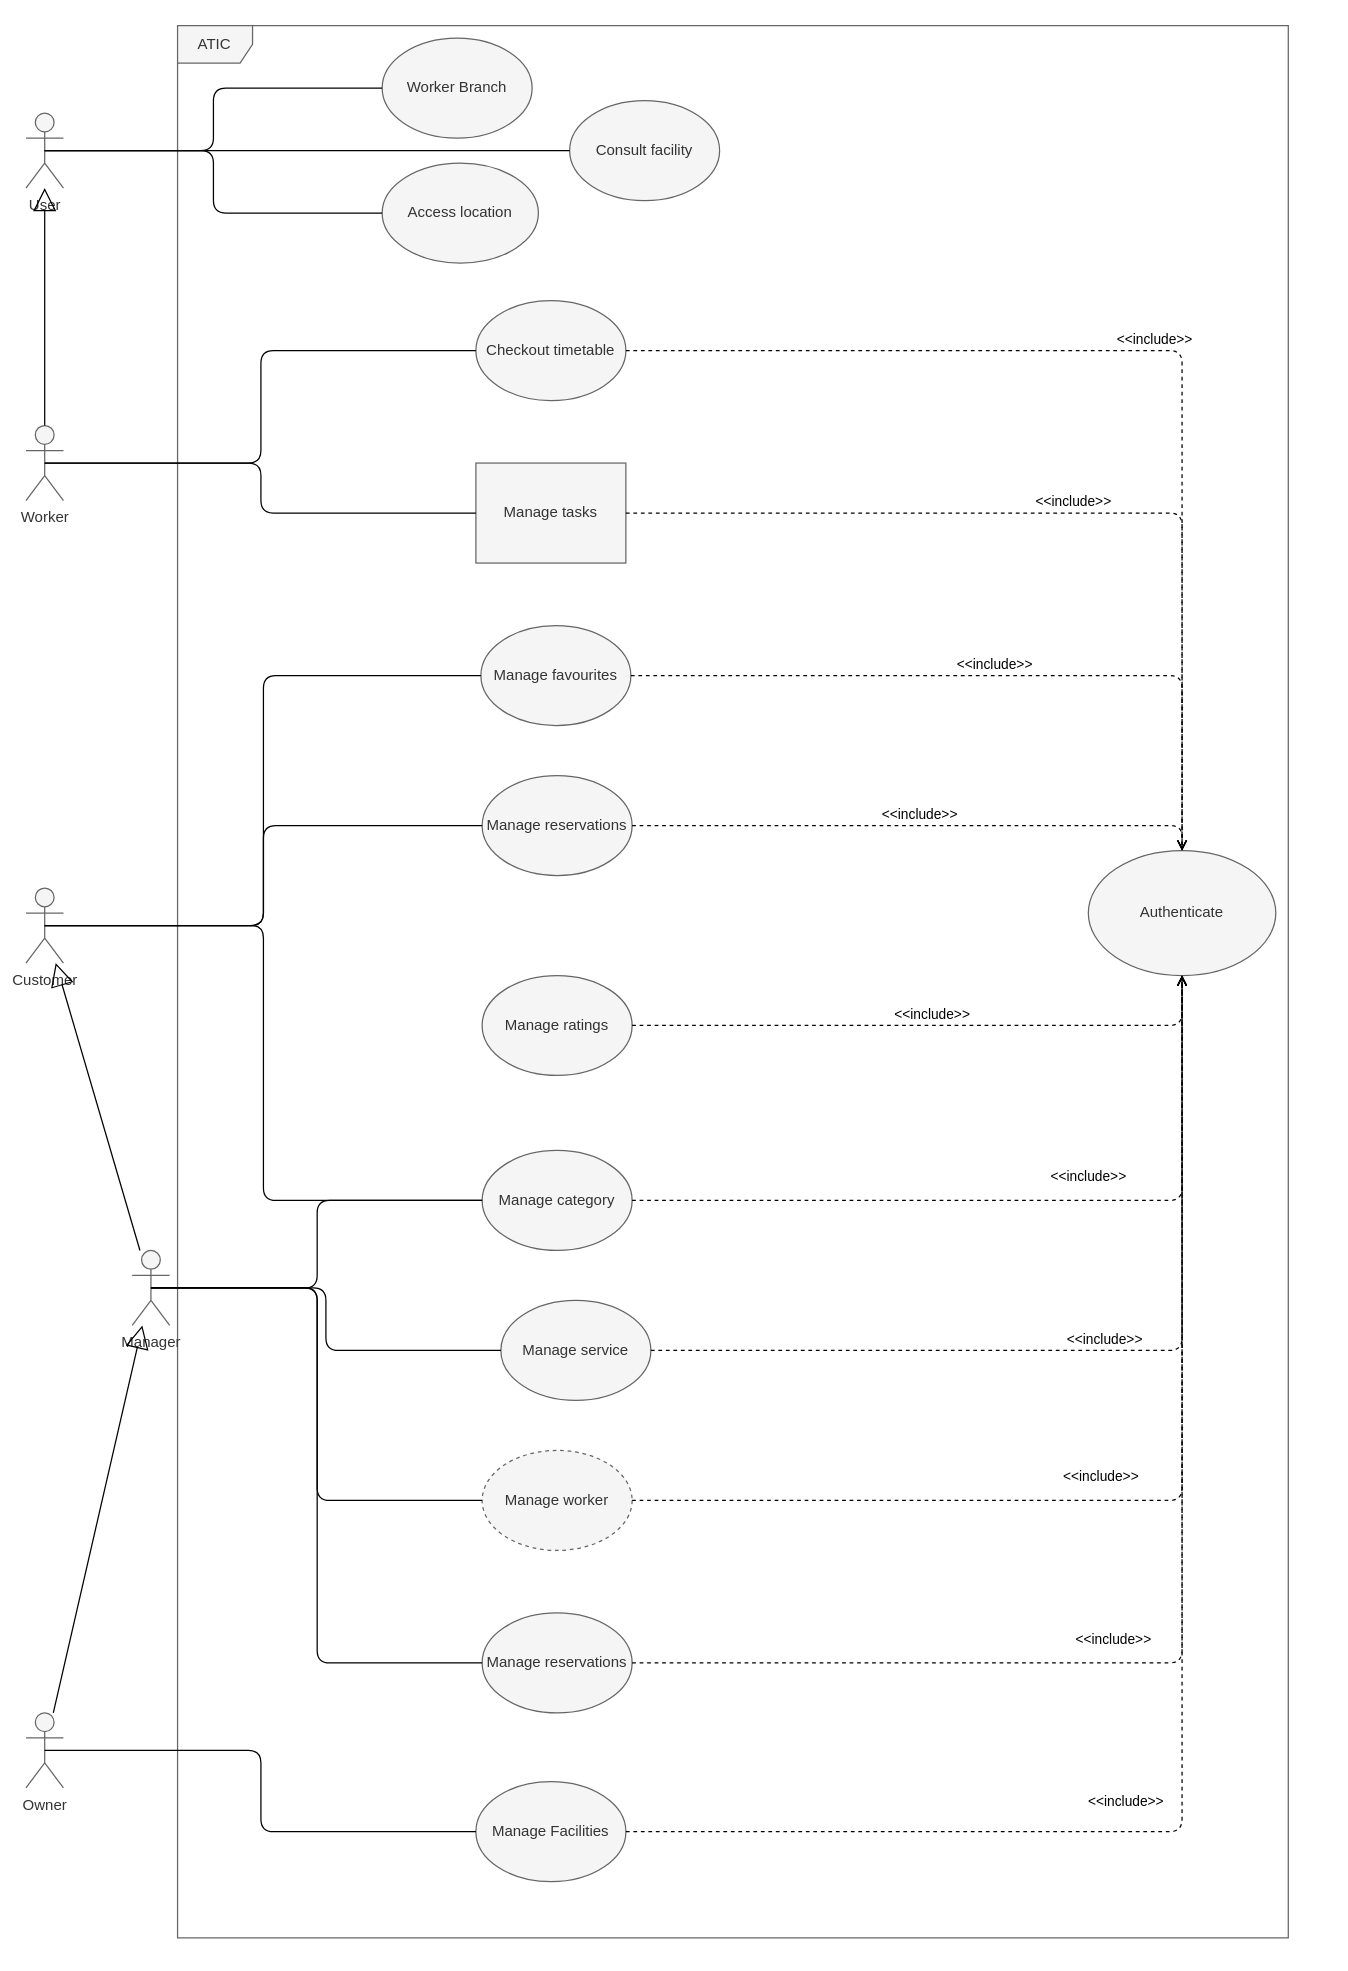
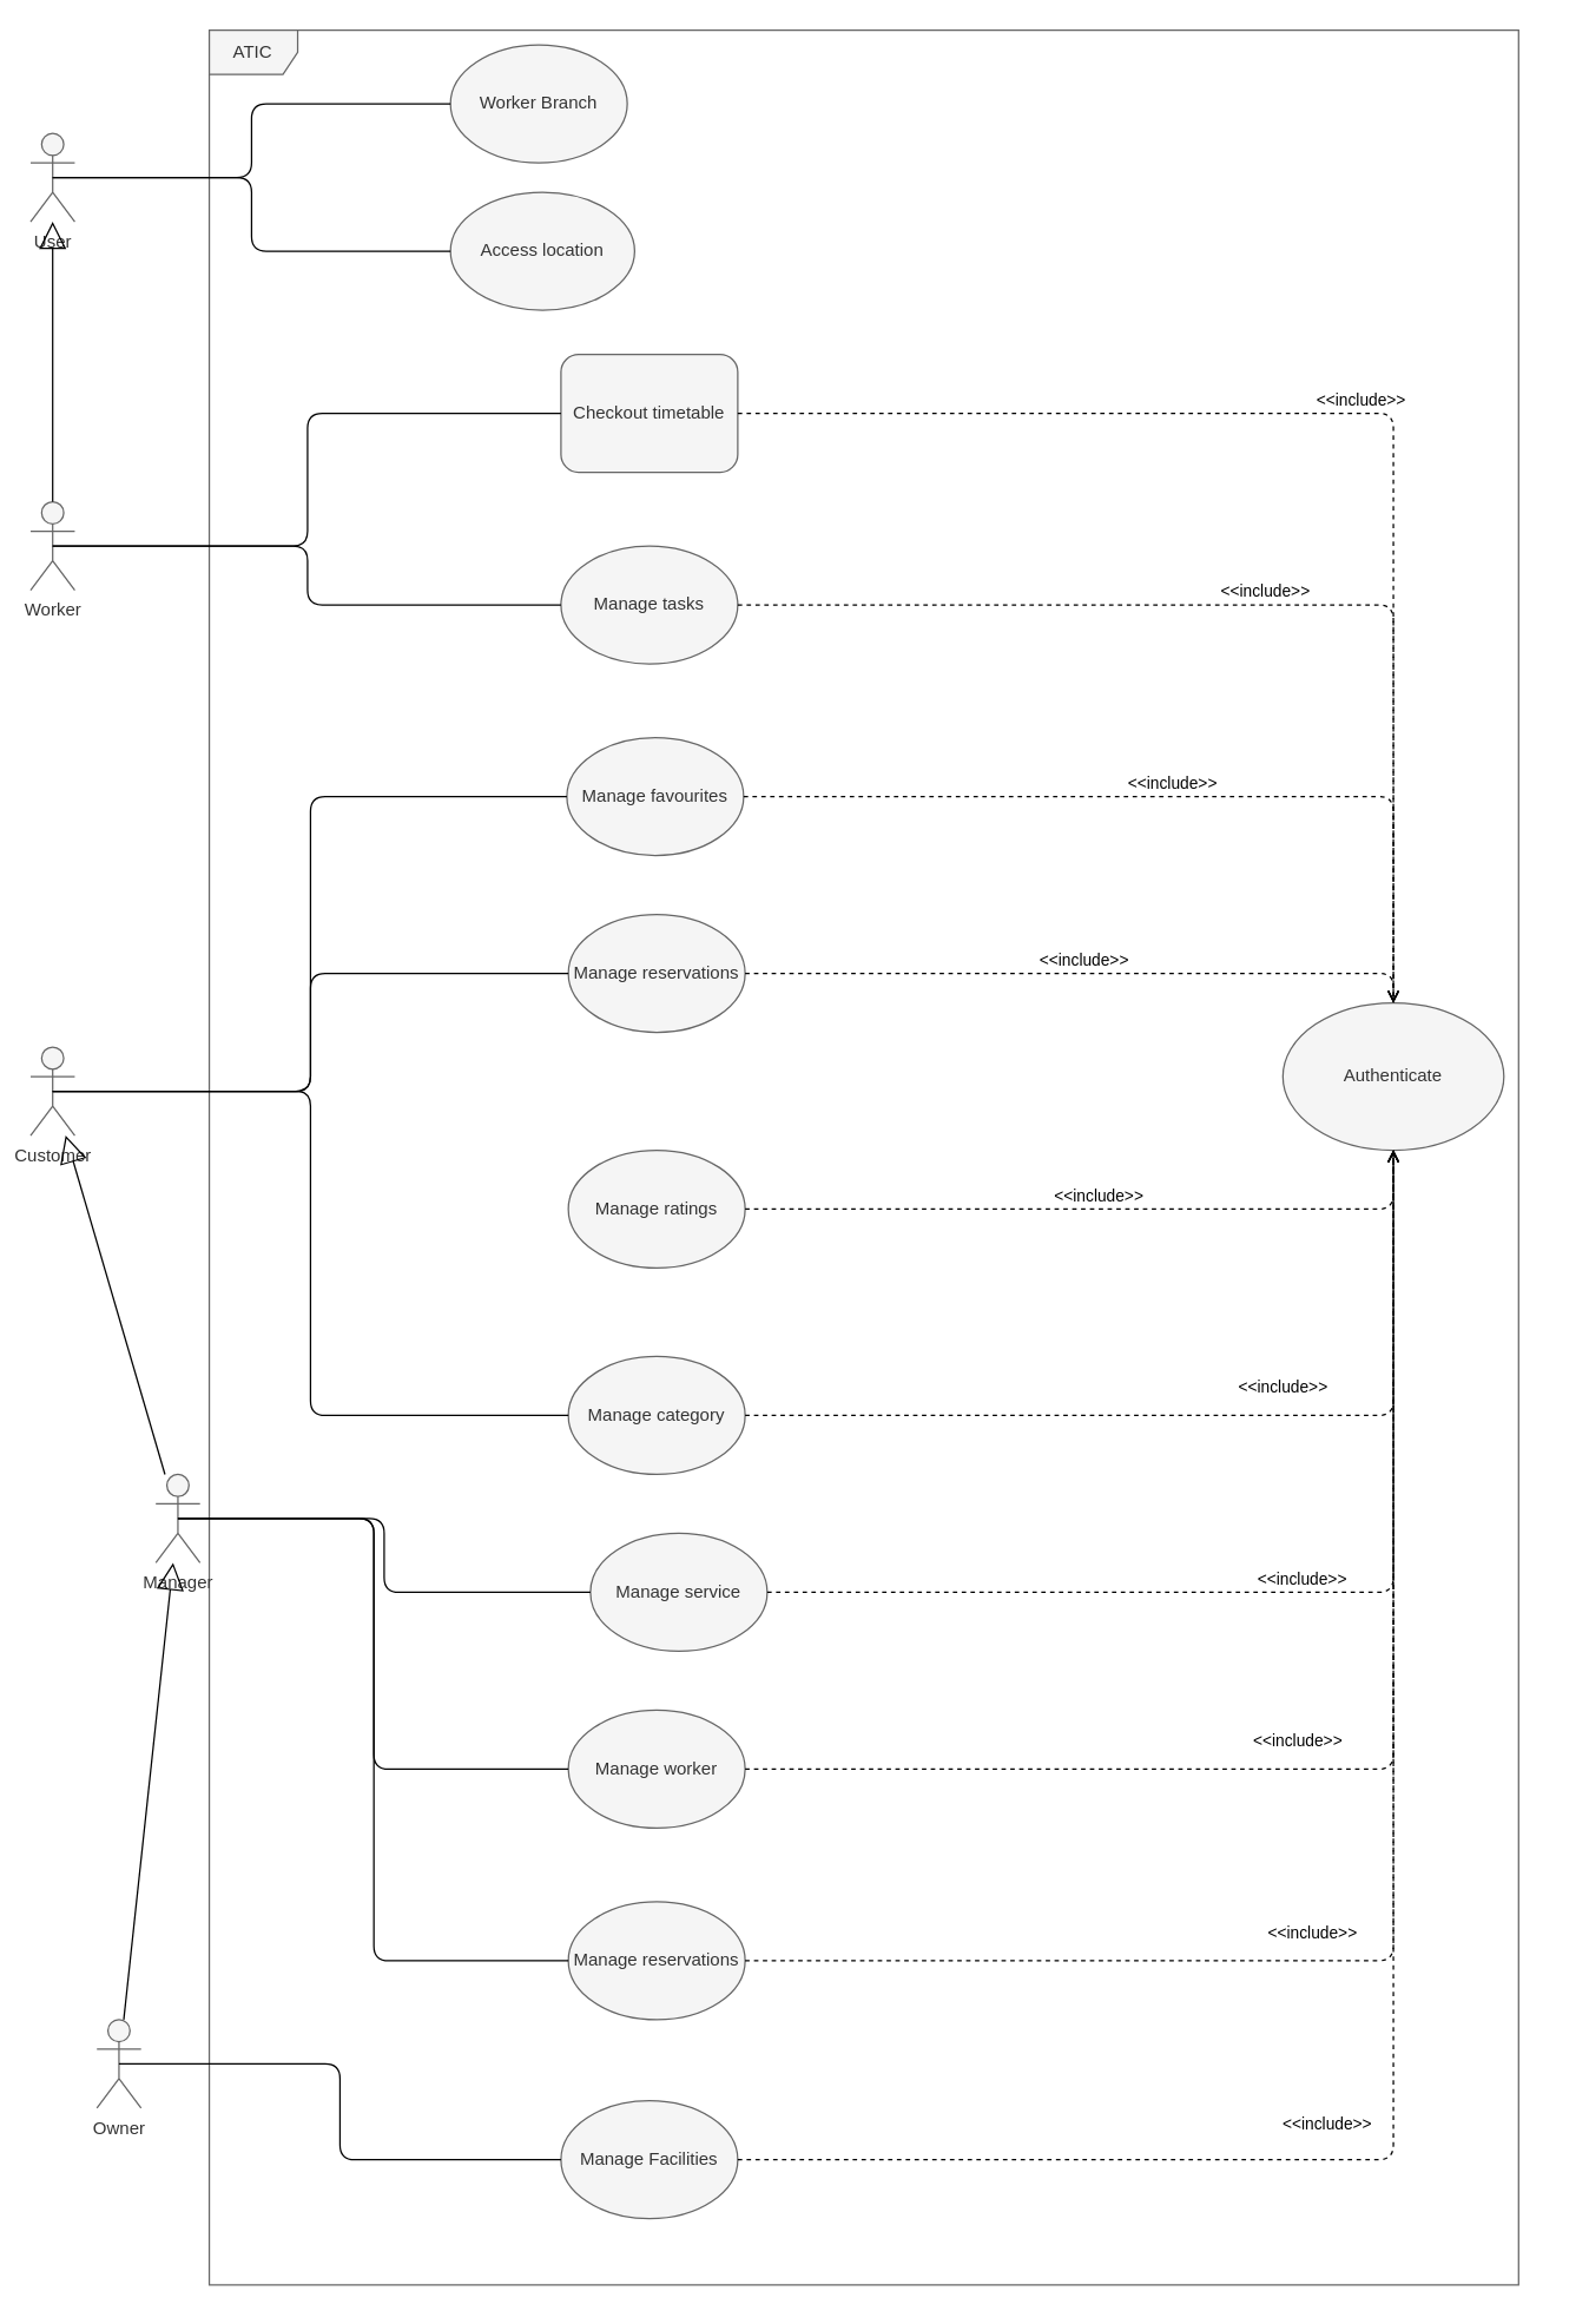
- <mxCell id="47" value="" style="endArrow=none;startArrow=none;endFill=0;startFill=0;endSize=8;html=1;verticalAlign=bottom;labelBackgroundColor=none;strokeWidth=1;rounded=1;sketch=0;edgeStyle=elbowEdgeStyle;exitX=0.5;exitY=0.5;exitDx=0;exitDy=0;exitPerimeter=0;entryX=0;entryY=0.5;entryDx=0;entryDy=0;" edge="1" parent="1" source="3" target="4"><mxGeometry width="160" relative="1" as="geometry"><mxPoint x="45" y="130" as="sourcePoint" /><mxPoint x="307.5" y="185" as="targetPoint" /></mxGeometry></mxCell>
- <mxCell id="4" value="&lt;div&gt;Consult facility&lt;/div&gt;" style="ellipse;whiteSpace=wrap;html=1;rounded=1;fillColor=#f5f5f5;fontColor=#333333;strokeColor=#666666;" parent="1" vertex="1"><mxGeometry x="455" y="80" width="120" height="80" as="geometry" /></mxCell>
- <mxCell id="18" value="Checkout timetable" style="ellipse;whiteSpace=wrap;html=1;rounded=1;fillColor=#f5f5f5;fontColor=#333333;strokeColor=#666666;" parent="1" vertex="1"><mxGeometry x="380" y="240" width="120" height="80" as="geometry" /></mxCell>
+ <mxCell id="18" value="Checkout timetable" style="whiteSpace=wrap;html=1;fillColor=#f5f5f5;fontColor=#333333;strokeColor=#666666;rounded=1;" parent="1" vertex="1"><mxGeometry x="380" y="240" width="120" height="80" as="geometry" /></mxCell>
- <mxCell id="19" value="Manage tasks" style="whiteSpace=wrap;html=1;fillColor=#f5f5f5;fontColor=#333333;strokeColor=#666666;rounded=0;" parent="1" vertex="1"><mxGeometry x="380" y="370" width="120" height="80" as="geometry" /></mxCell>
+ <mxCell id="19" value="Manage tasks" style="ellipse;whiteSpace=wrap;html=1;rounded=1;fillColor=#f5f5f5;fontColor=#333333;strokeColor=#666666;" parent="1" vertex="1"><mxGeometry x="380" y="370" width="120" height="80" as="geometry" /></mxCell>
- <mxCell id="28" value="" style="endArrow=none;startArrow=none;endFill=0;startFill=0;endSize=8;html=1;verticalAlign=bottom;labelBackgroundColor=none;strokeWidth=1;rounded=1;sketch=0;edgeStyle=elbowEdgeStyle;exitX=0.5;exitY=0.5;exitDx=0;exitDy=0;exitPerimeter=0;entryX=0;entryY=0.5;entryDx=0;entryDy=0;" parent="1" source="10" target="13" edge="1"><mxGeometry width="160" relative="1" as="geometry"><mxPoint x="-80" y="1100" as="sourcePoint" /><mxPoint x="290" y="1240" as="targetPoint" /></mxGeometry></mxCell>
- <mxCell id="15" value="Manage worker" style="ellipse;whiteSpace=wrap;html=1;rounded=1;fillColor=#f5f5f5;fontColor=#333333;strokeColor=#666666;dashed=1;" parent="1" vertex="1"><mxGeometry x="385" y="1160" width="120" height="80" as="geometry" /></mxCell>
+ <mxCell id="15" value="Manage worker" style="ellipse;whiteSpace=wrap;html=1;rounded=1;fillColor=#f5f5f5;fontColor=#333333;strokeColor=#666666;" parent="1" vertex="1"><mxGeometry x="385" y="1160" width="120" height="80" as="geometry" /></mxCell>
- <mxCell id="21" value="Owner" style="shape=umlActor;verticalLabelPosition=bottom;verticalAlign=top;html=1;outlineConnect=0;rounded=1;fillColor=#f5f5f5;fontColor=#333333;strokeColor=#666666;" parent="1" vertex="1"><mxGeometry x="20" y="1370" width="30" height="60" as="geometry" /></mxCell>
+ <mxCell id="21" value="Owner" style="shape=umlActor;verticalLabelPosition=bottom;verticalAlign=top;html=1;outlineConnect=0;rounded=1;fillColor=#f5f5f5;fontColor=#333333;strokeColor=#666666;" parent="1" vertex="1"><mxGeometry x="65" y="1370" width="30" height="60" as="geometry" /></mxCell>
